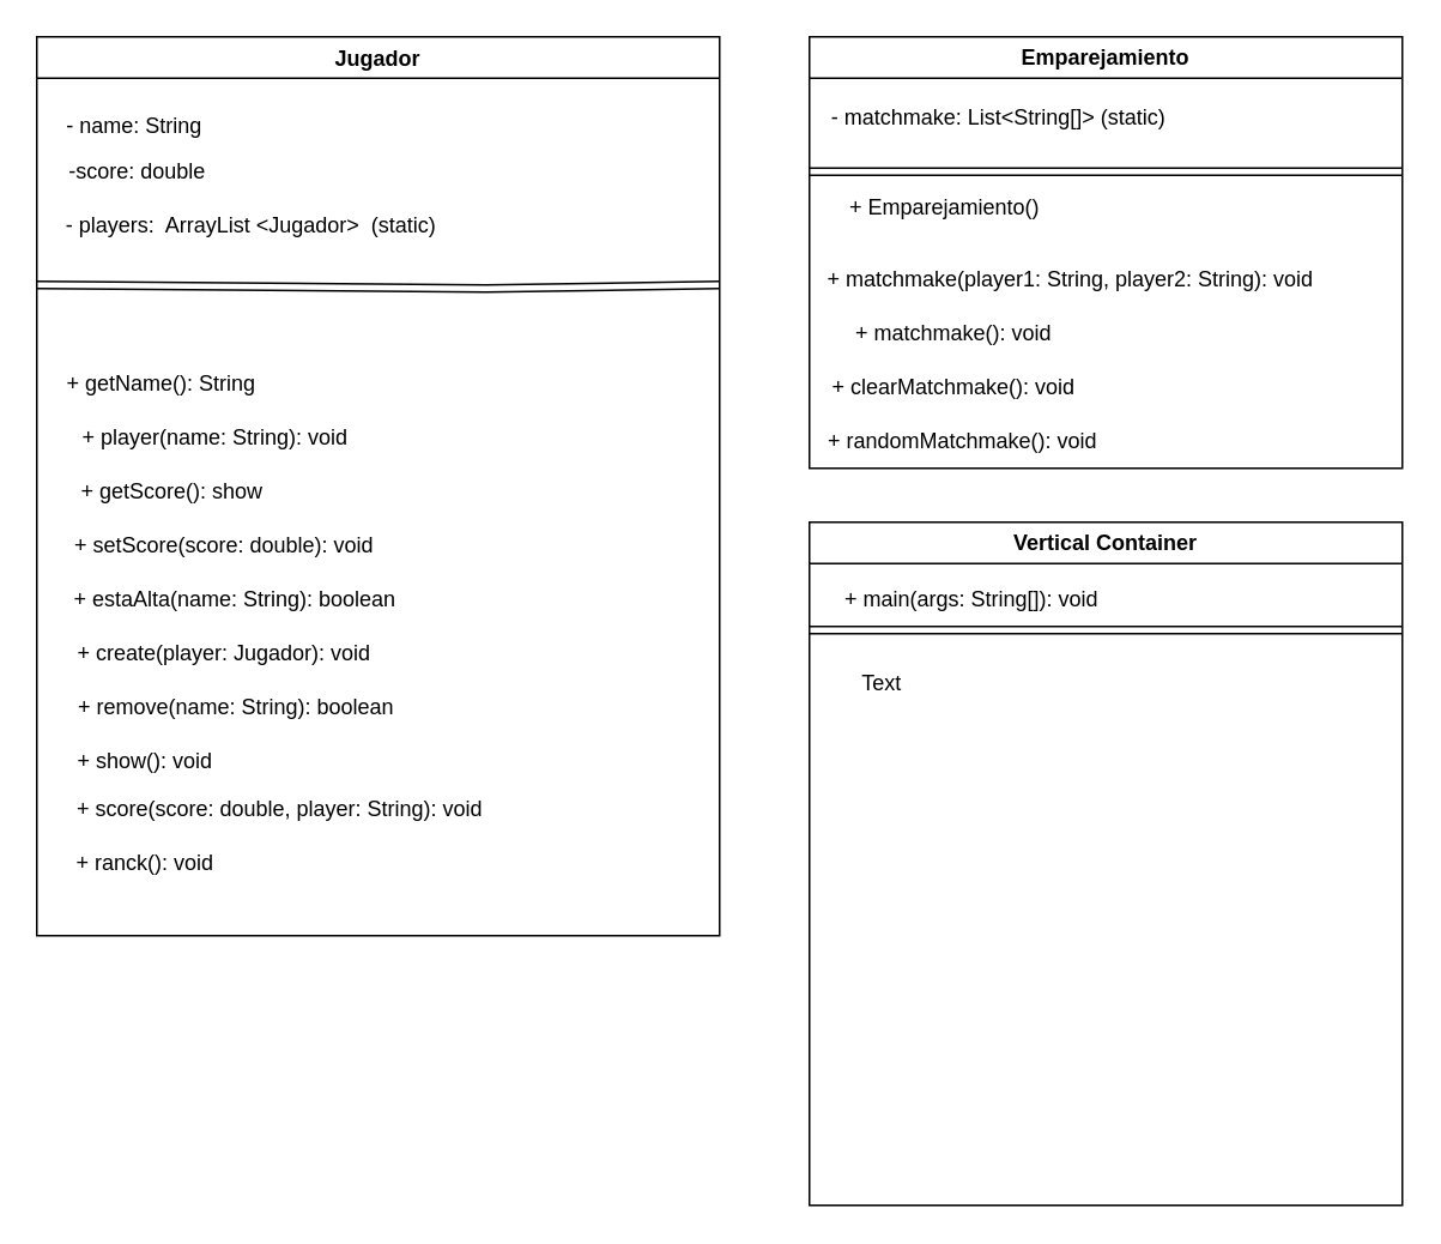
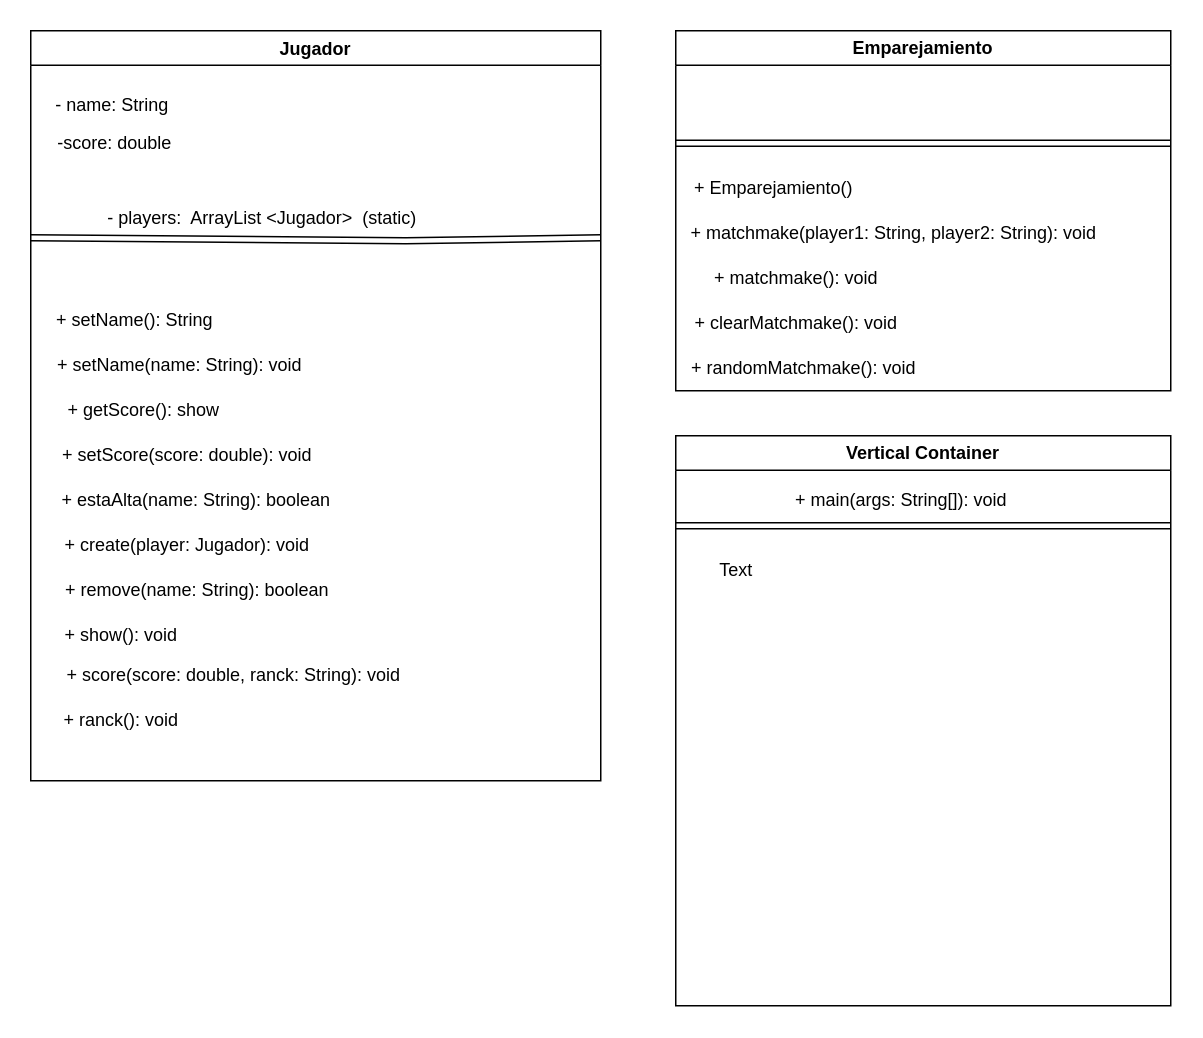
- <mxCell id="18" value="- matchmake: List&amp;lt;String[]&amp;gt; (static)" style="text;html=1;align=center;verticalAlign=middle;resizable=0;points=[];autosize=1;strokeColor=none;fillColor=none;" vertex="1" parent="17"><mxGeometry y="30" width="210" height="30" as="geometry" /></mxCell>
- <mxCell id="20" value="+ Emparejamiento()" style="text;html=1;align=center;verticalAlign=middle;resizable=0;points=[];autosize=1;strokeColor=none;fillColor=none;" vertex="1" parent="17"><mxGeometry x="10" y="80" width="130" height="30" as="geometry" /></mxCell>
+ <mxCell id="20" value="+ Emparejamiento()" style="text;html=1;align=center;verticalAlign=middle;resizable=0;points=[];autosize=1;strokeColor=none;fillColor=none;" vertex="1" parent="17"><mxGeometry y="90" width="130" height="30" as="geometry" /></mxCell>
- <mxCell id="5" value="- players:&amp;nbsp; ArrayList &amp;lt;Jugador&amp;gt;&amp;nbsp; (static)" style="text;html=1;align=center;verticalAlign=middle;resizable=0;points=[];autosize=1;strokeColor=none;fillColor=none;" vertex="1" parent="2"><mxGeometry x="4" y="90" width="230" height="30" as="geometry" /></mxCell>
+ <mxCell id="5" value="- players:&amp;nbsp; ArrayList &amp;lt;Jugador&amp;gt;&amp;nbsp; (static)" style="text;html=1;align=center;verticalAlign=middle;resizable=0;points=[];autosize=1;strokeColor=none;fillColor=none;" vertex="1" parent="2"><mxGeometry x="39" y="110" width="230" height="30" as="geometry" /></mxCell>
- <mxCell id="7" value="+ getName(): String " style="text;html=1;align=center;verticalAlign=middle;resizable=0;points=[];autosize=1;strokeColor=none;fillColor=none;" vertex="1" parent="2"><mxGeometry x="4" y="178" width="130" height="30" as="geometry" /></mxCell>
+ <mxCell id="7" value="+ setName(): String " style="text;html=1;align=center;verticalAlign=middle;resizable=0;points=[];autosize=1;strokeColor=none;fillColor=none;" vertex="1" parent="2"><mxGeometry x="4" y="178" width="130" height="30" as="geometry" /></mxCell>
- <mxCell id="8" value="+ player(name: String): void" style="text;html=1;align=center;verticalAlign=middle;resizable=0;points=[];autosize=1;strokeColor=none;fillColor=none;" vertex="1" parent="2"><mxGeometry x="4" y="208" width="190" height="30" as="geometry" /></mxCell>
+ <mxCell id="8" value="+ setName(name: String): void" style="text;html=1;align=center;verticalAlign=middle;resizable=0;points=[];autosize=1;strokeColor=none;fillColor=none;" vertex="1" parent="2"><mxGeometry x="4" y="208" width="190" height="30" as="geometry" /></mxCell>
- <mxCell id="26" value="+ main(args: String[]): void" style="text;html=1;align=center;verticalAlign=middle;resizable=0;points=[];autosize=1;strokeColor=none;fillColor=none;" vertex="1" parent="25"><mxGeometry x="10" y="28" width="160" height="30" as="geometry" /></mxCell>
+ <mxCell id="26" value="+ main(args: String[]): void" style="text;html=1;align=center;verticalAlign=middle;resizable=0;points=[];autosize=1;strokeColor=none;fillColor=none;" vertex="1" parent="25"><mxGeometry x="70" y="28" width="160" height="30" as="geometry" /></mxCell>
- <mxCell id="15" value="+ score(score: double, player: String): void" style="text;html=1;align=center;verticalAlign=middle;resizable=0;points=[];autosize=1;strokeColor=none;fillColor=none;" vertex="1" parent="2"><mxGeometry x="10" y="415" width="250" height="30" as="geometry" /></mxCell>
+ <mxCell id="15" value="+ score(score: double, ranck: String): void" style="text;html=1;align=center;verticalAlign=middle;resizable=0;points=[];autosize=1;strokeColor=none;fillColor=none;" vertex="1" parent="2"><mxGeometry x="10" y="415" width="250" height="30" as="geometry" /></mxCell>
